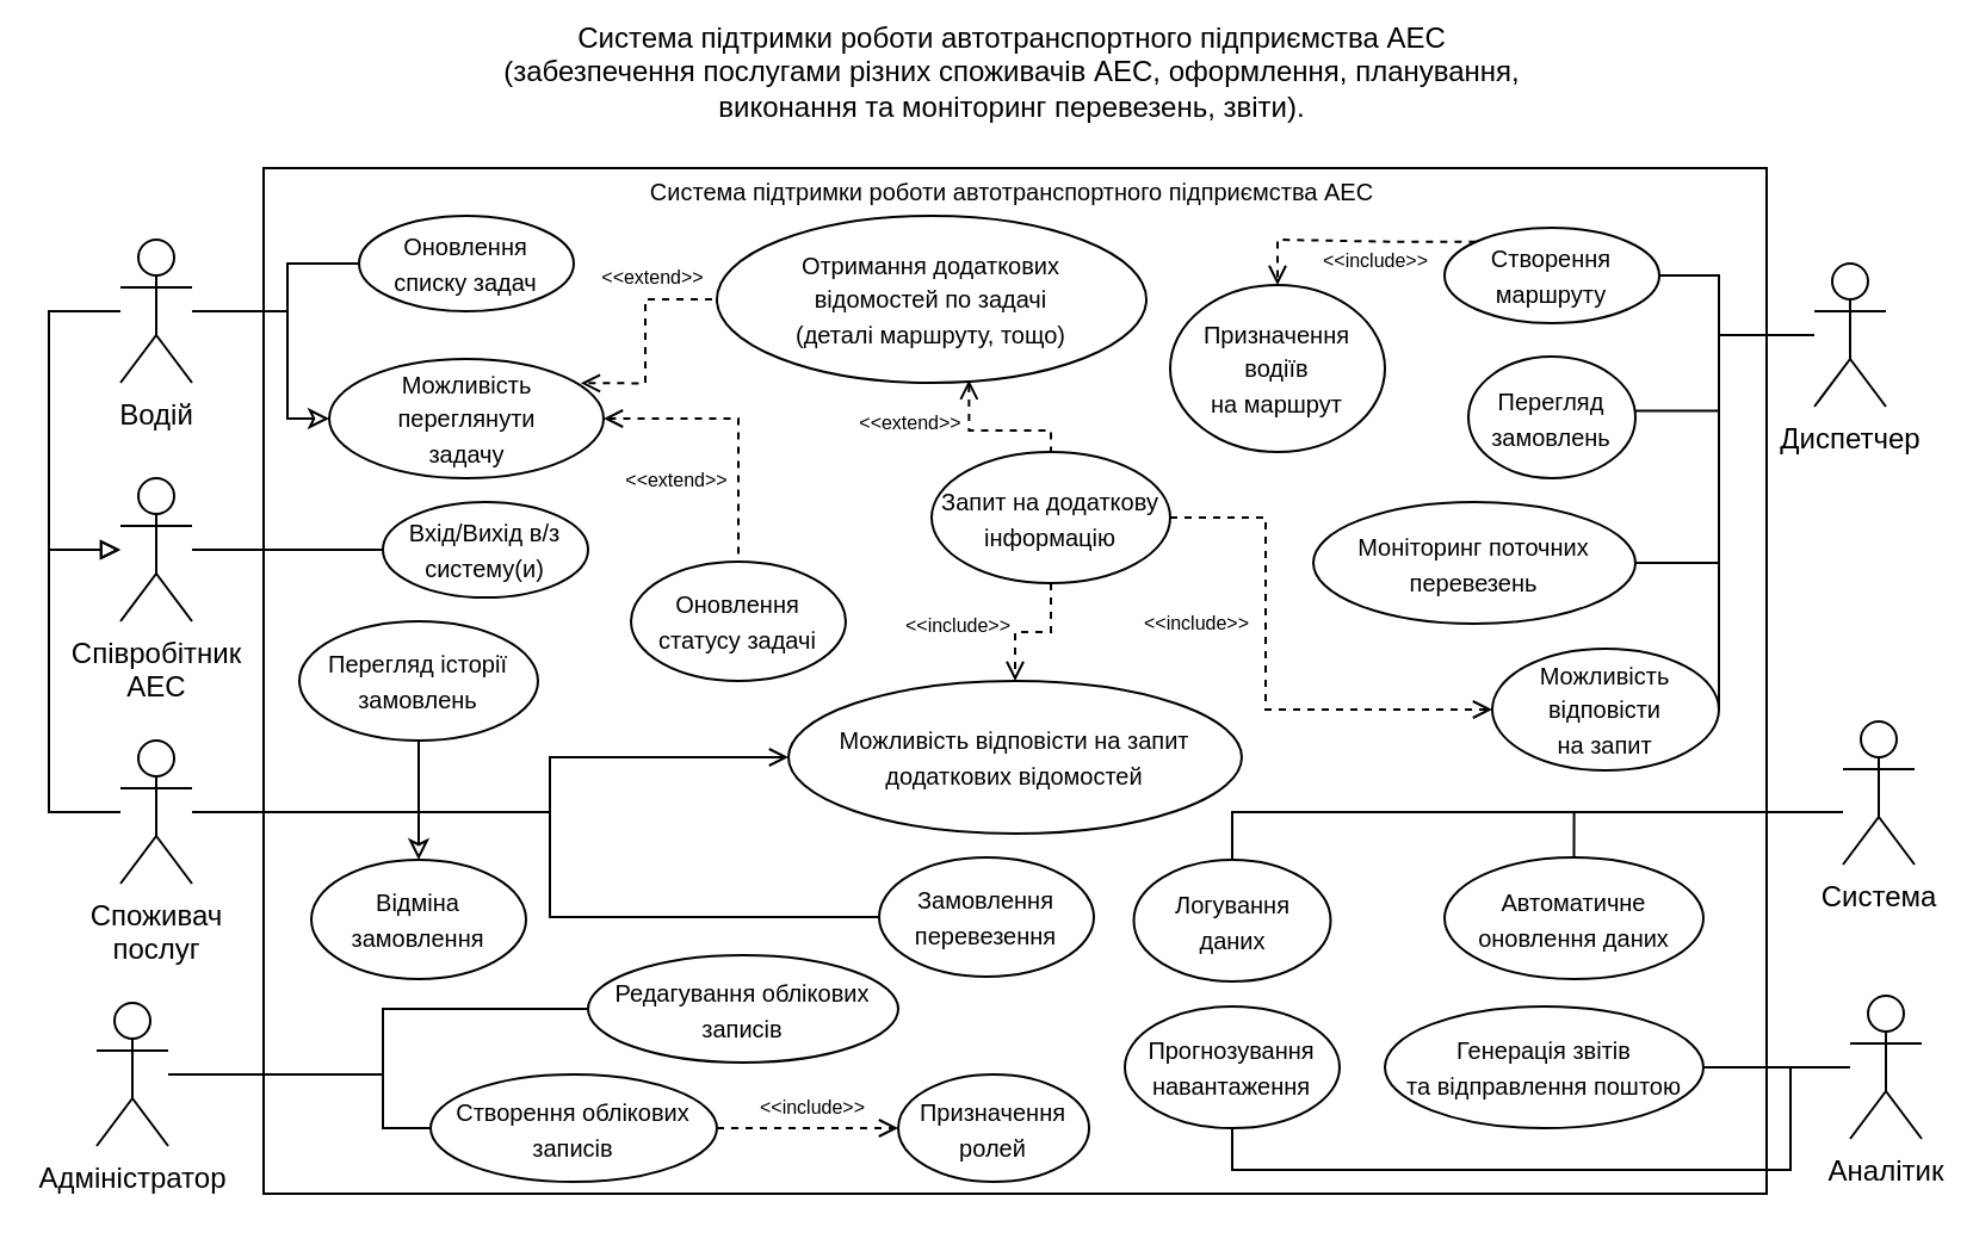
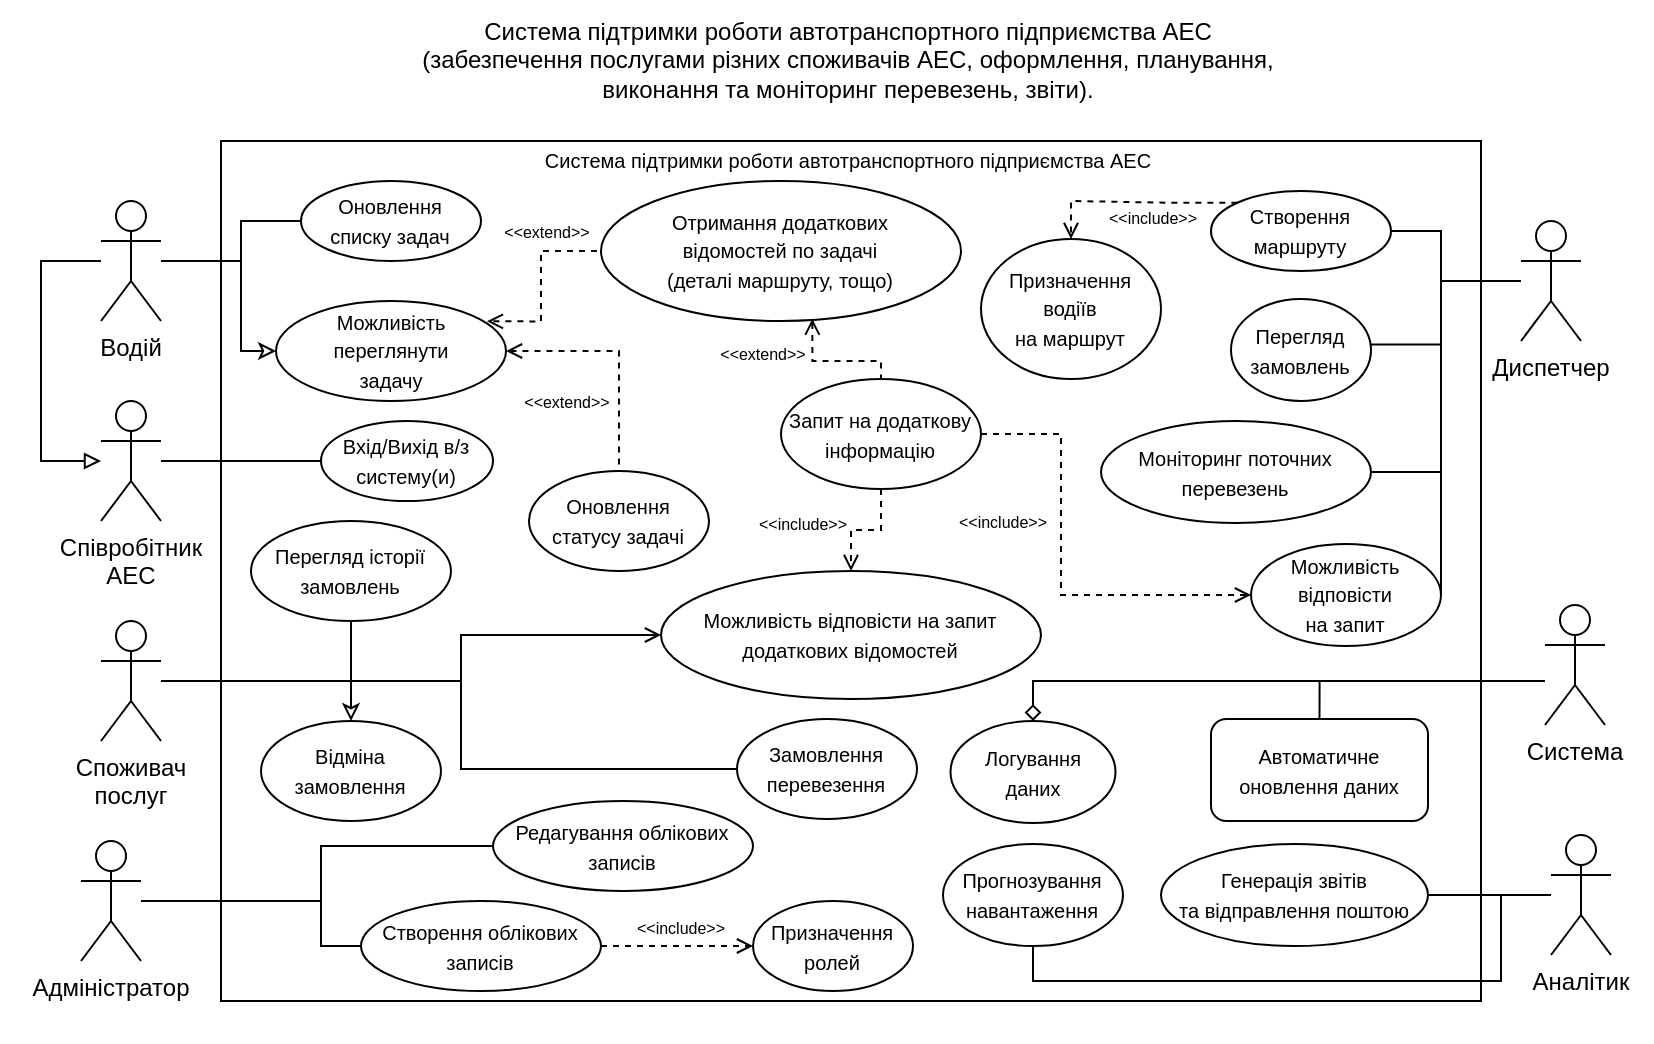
- <mxCell id="24" style="edgeStyle=orthogonalEdgeStyle;rounded=0;orthogonalLoop=1;jettySize=auto;html=1;endArrow=block;endFill=0;" parent="1" source="29" target="3" edge="1"><mxGeometry relative="1" as="geometry"><Array as="points"><mxPoint x="20" y="340" /><mxPoint x="20" y="230" /></Array></mxGeometry></mxCell>
- <mxCell id="16" style="edgeStyle=orthogonalEdgeStyle;rounded=0;orthogonalLoop=1;jettySize=auto;html=1;entryX=0.5;entryY=0;entryDx=0;entryDy=0;endArrow=none;endFill=0;" edge="1" parent="1" source="17" target="61"><mxGeometry relative="1" as="geometry"><Array as="points"><mxPoint x="516" y="340" /></Array></mxGeometry></mxCell>
+ <mxCell id="16" style="edgeStyle=orthogonalEdgeStyle;rounded=0;orthogonalLoop=1;jettySize=auto;html=1;entryX=0.5;entryY=0;entryDx=0;entryDy=0;endArrow=diamond;endFill=0;" edge="1" parent="1" source="17" target="61"><mxGeometry relative="1" as="geometry"><Array as="points"><mxPoint x="516" y="340" /></Array></mxGeometry></mxCell>
- <mxCell id="62" value="&lt;span style=&quot;font-size: 10px;&quot;&gt;Автоматичне оновлення даних&lt;/span&gt;" style="ellipse;whiteSpace=wrap;html=1;" parent="1" vertex="1"><mxGeometry x="605" y="359" width="108.5" height="51" as="geometry" /></mxCell>
+ <mxCell id="62" value="&lt;span style=&quot;font-size: 10px;&quot;&gt;Автоматичне оновлення даних&lt;/span&gt;" style="whiteSpace=wrap;html=1;rounded=1;" parent="1" vertex="1"><mxGeometry x="605" y="359" width="108.5" height="51" as="geometry" /></mxCell>
